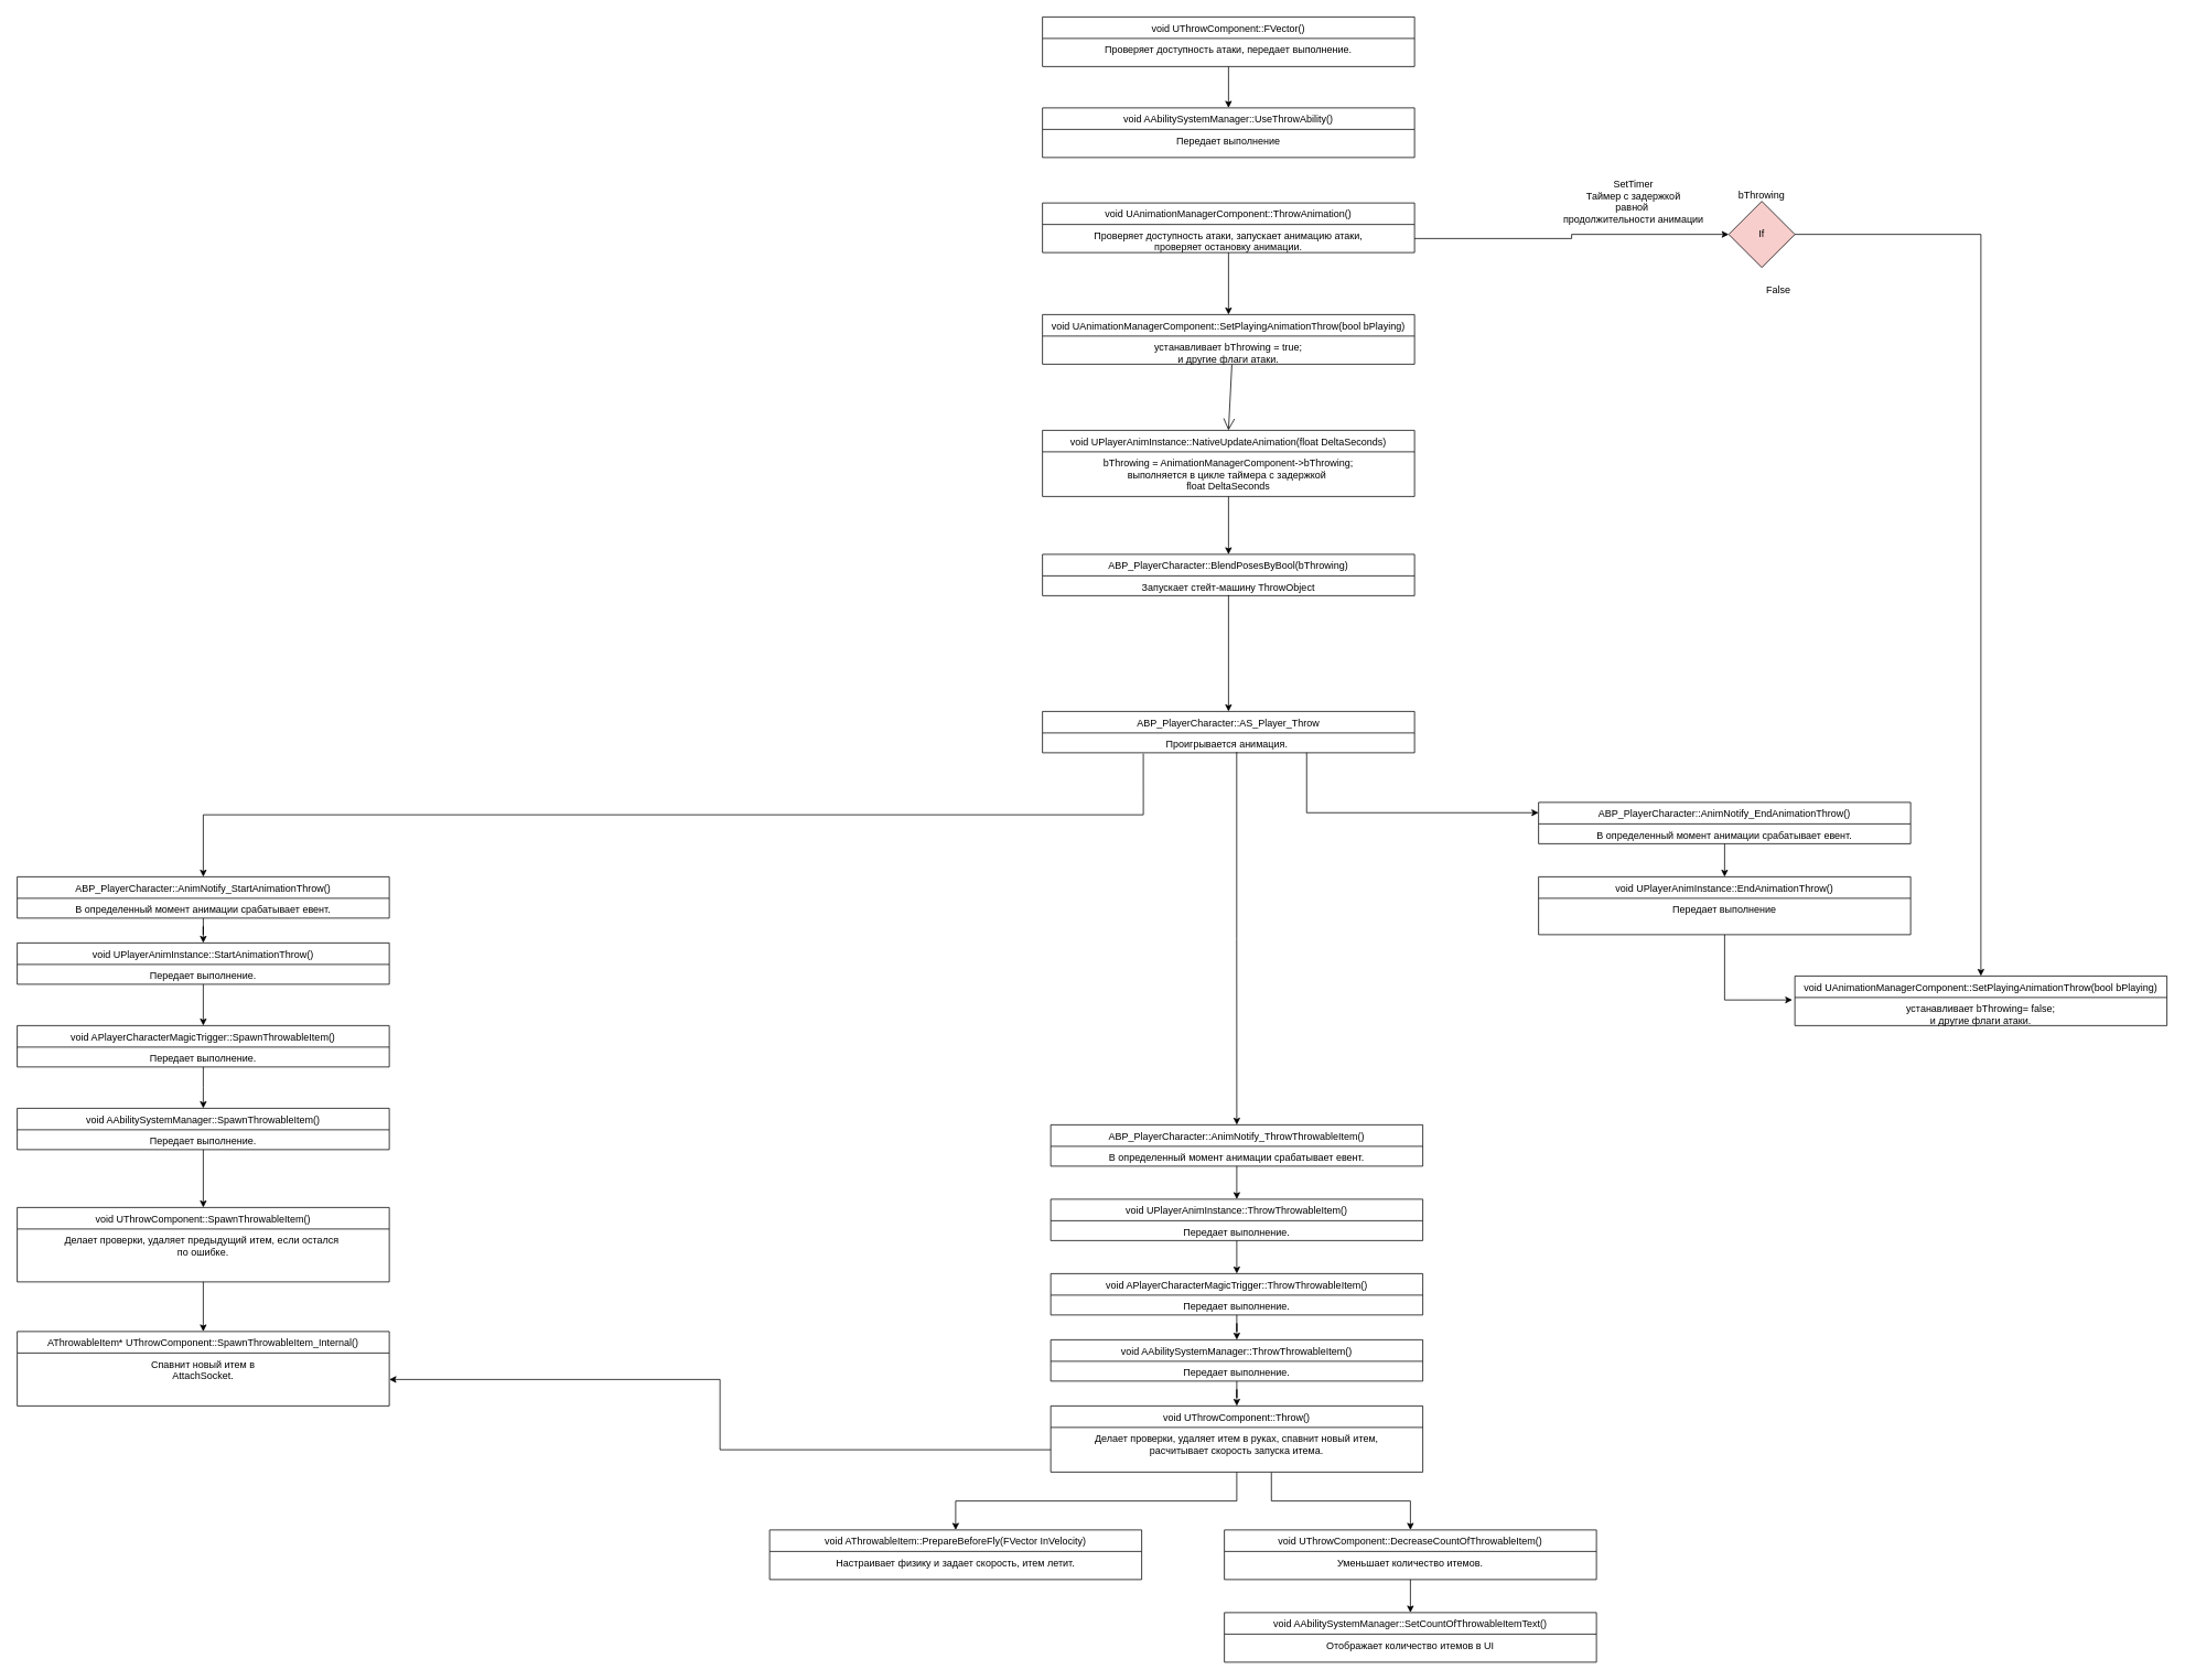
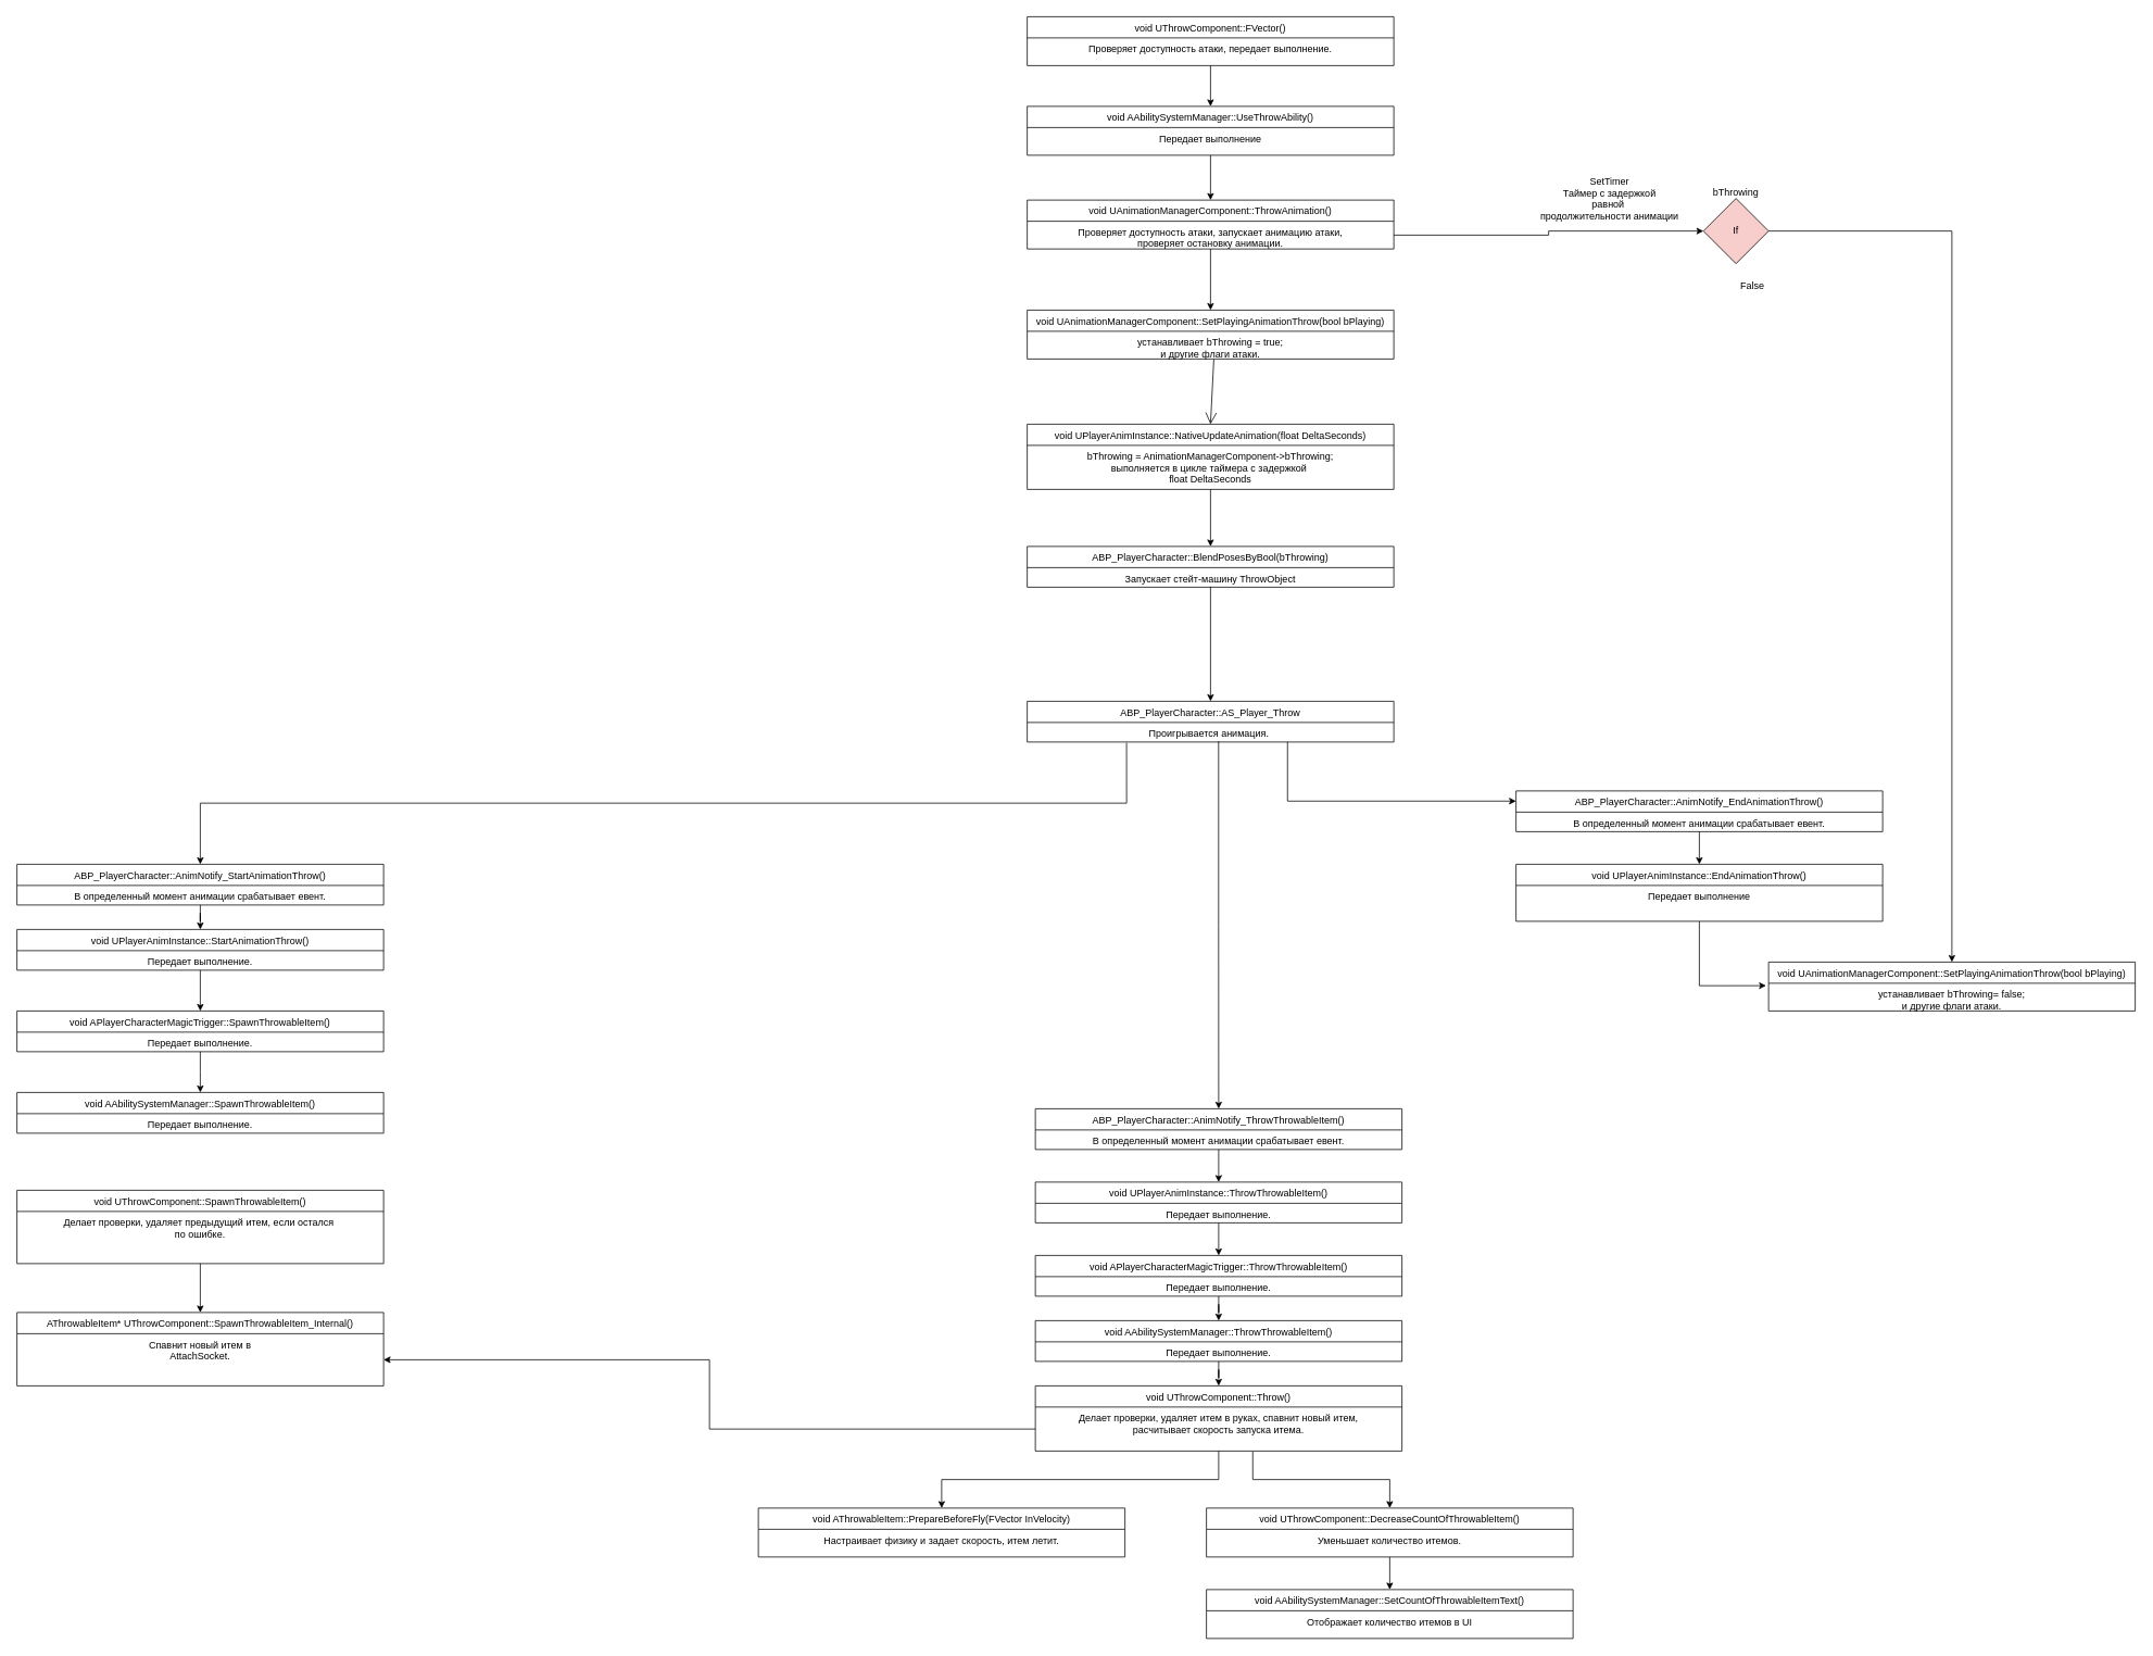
+ <mxCell id="6" value="" style="edgeStyle=orthogonalEdgeStyle;rounded=0;orthogonalLoop=1;jettySize=auto;html=1;entryX=0.5;entryY=0;entryDx=0;entryDy=0;" edge="1" parent="1" source="7" target="52"><mxGeometry relative="1" as="geometry" /></mxCell>
- <mxCell id="37" value="" style="edgeStyle=orthogonalEdgeStyle;rounded=0;orthogonalLoop=1;jettySize=auto;html=1;entryX=0.5;entryY=0;entryDx=0;entryDy=0;" parent="1" source="38" target="55" edge="1"><mxGeometry relative="1" as="geometry"><mxPoint x="245" y="1490" as="targetPoint" /></mxGeometry></mxCell>
